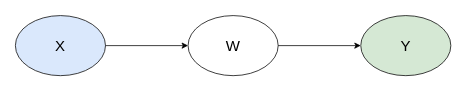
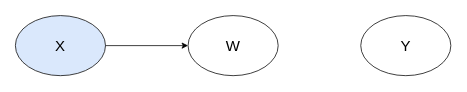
- <mxCell id="6" value="" style="endArrow=classic;html=1;exitX=1;exitY=0.5;exitDx=0;exitDy=0;entryX=0;entryY=0.5;entryDx=0;entryDy=0;" edge="1" parent="1" source="4" target="3"><mxGeometry width="50" height="50" relative="1" as="geometry"><mxPoint x="380" y="160" as="sourcePoint" /><mxPoint x="490" y="160" as="targetPoint" /></mxGeometry></mxCell>
- <mxCell id="3" value="&lt;font style=&quot;font-size: 20px&quot;&gt;Y&lt;/font&gt;" style="ellipse;whiteSpace=wrap;html=1;fillColor=#d5e8d4;" vertex="1" parent="1"><mxGeometry x="480" y="20" width="120" height="80" as="geometry" /></mxCell>
+ <mxCell id="3" value="&lt;font style=&quot;font-size: 20px&quot;&gt;Y&lt;/font&gt;" style="ellipse;whiteSpace=wrap;html=1;" vertex="1" parent="1"><mxGeometry x="480" y="20" width="120" height="80" as="geometry" /></mxCell>
